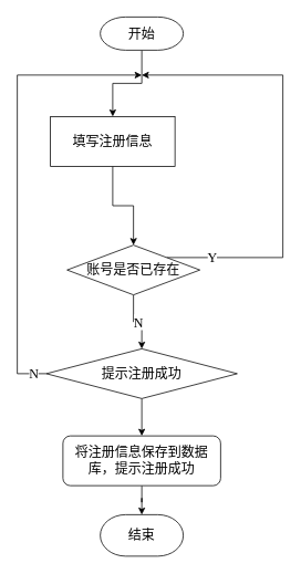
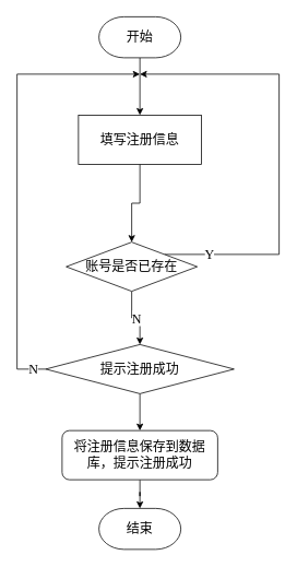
- <mxCell id="3" value="开始" style="strokeWidth=1;html=1;shape=mxgraph.flowchart.terminator;whiteSpace=wrap;fontSize=16;fontFamily=宋体;" vertex="1" parent="1"><mxGeometry x="120" y="20" width="100" height="40" as="geometry" /></mxCell>
+ <mxCell id="3" value="开始" style="strokeWidth=1;html=1;shape=mxgraph.flowchart.terminator;whiteSpace=wrap;fontSize=16;fontFamily=宋体;" vertex="1" parent="1"><mxGeometry x="120" y="20" width="100" height="50" as="geometry" /></mxCell>
- <mxCell id="5" value="填写注册信息" style="rounded=0;whiteSpace=wrap;html=1;fontFamily=宋体;fontSize=16;strokeWidth=1;" vertex="1" parent="1"><mxGeometry x="60" y="140" width="150" height="60" as="geometry" /></mxCell>
+ <mxCell id="5" value="填写注册信息" style="rounded=0;whiteSpace=wrap;html=1;fontFamily=宋体;fontSize=16;strokeWidth=1;" vertex="1" parent="1"><mxGeometry x="95" y="140" width="150" height="60" as="geometry" /></mxCell>
